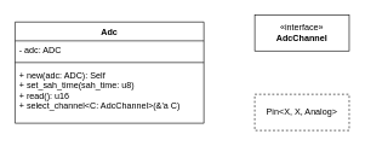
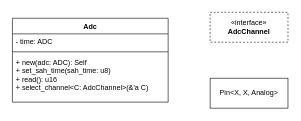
- <mxCell id="6" value="«interface»&lt;br&gt;&lt;b&gt;AdcChannel&lt;/b&gt;" style="html=1;whiteSpace=wrap;" vertex="1" parent="1"><mxGeometry x="350" y="20" width="130" height="50" as="geometry" /></mxCell>
+ <mxCell id="6" value="«interface»&lt;br&gt;&lt;b&gt;AdcChannel&lt;/b&gt;" style="html=1;whiteSpace=wrap;dashed=1;" vertex="1" parent="1"><mxGeometry x="350" y="20" width="130" height="50" as="geometry" /></mxCell>
- <mxCell id="3" value="- adc: ADC" style="text;strokeColor=none;fillColor=none;align=left;verticalAlign=top;spacingLeft=4;spacingRight=4;overflow=hidden;rotatable=0;points=[[0,0.5],[1,0.5]];portConstraint=eastwest;whiteSpace=wrap;html=1;" parent="2" vertex="1"><mxGeometry y="26" width="260" height="26" as="geometry" /></mxCell>
+ <mxCell id="3" value="- time: ADC" style="text;strokeColor=none;fillColor=none;align=left;verticalAlign=top;spacingLeft=4;spacingRight=4;overflow=hidden;rotatable=0;points=[[0,0.5],[1,0.5]];portConstraint=eastwest;whiteSpace=wrap;html=1;" parent="2" vertex="1"><mxGeometry y="26" width="260" height="26" as="geometry" /></mxCell>
- <mxCell id="7" value="Pin&amp;lt;X, X, Analog&amp;gt;" style="html=1;whiteSpace=wrap;dashed=1;" vertex="1" parent="1"><mxGeometry x="350" y="130" width="130" height="50" as="geometry" /></mxCell>
+ <mxCell id="7" value="Pin&amp;lt;X, X, Analog&amp;gt;" style="html=1;whiteSpace=wrap;" vertex="1" parent="1"><mxGeometry x="350" y="130" width="130" height="50" as="geometry" /></mxCell>
